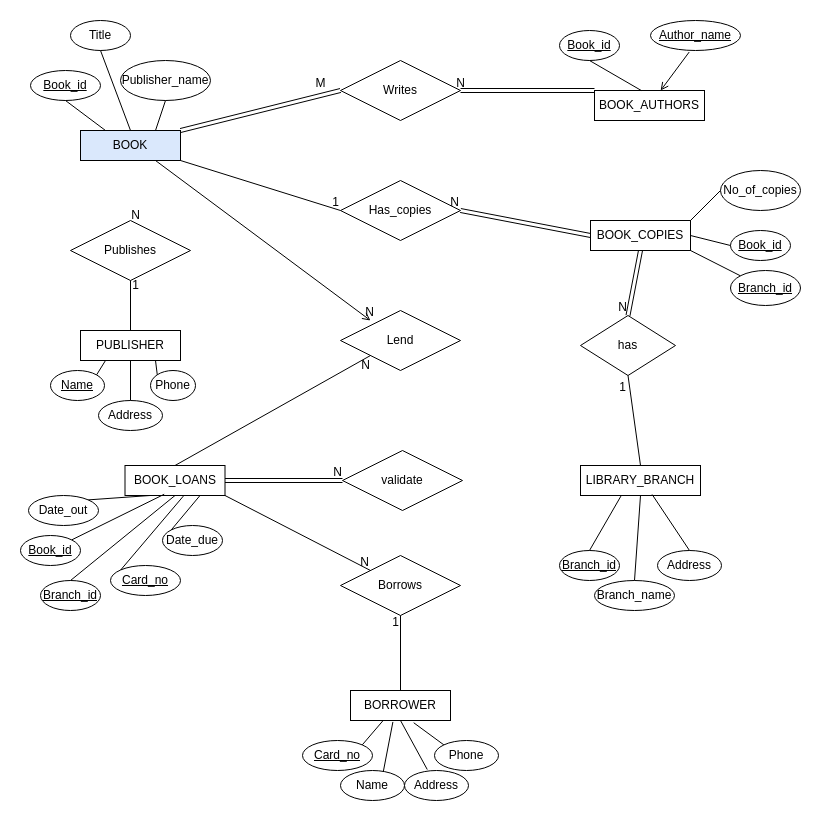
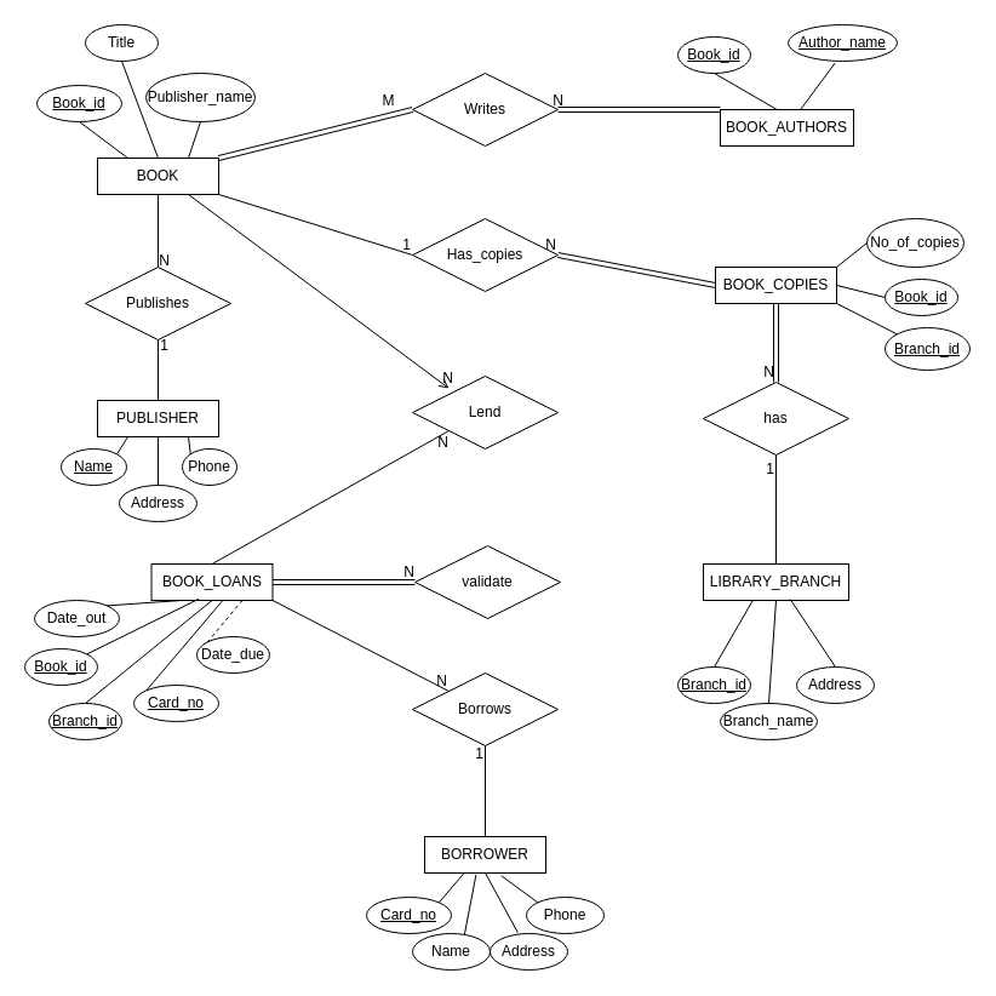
- <mxCell id="13" value="" style="endArrow=open;html=1;rounded=0;exitX=0.43;exitY=1.052;exitDx=0;exitDy=0;exitPerimeter=0;" edge="1" parent="1" source="11" target="9"><mxGeometry relative="1" as="geometry"><mxPoint x="330" y="60" as="sourcePoint" /><mxPoint x="490" y="60" as="targetPoint" /></mxGeometry></mxCell>
+ <mxCell id="13" value="" style="endArrow=none;html=1;rounded=0;exitX=0.43;exitY=1.052;exitDx=0;exitDy=0;exitPerimeter=0;" edge="1" parent="1" source="11" target="9"><mxGeometry relative="1" as="geometry"><mxPoint x="330" y="60" as="sourcePoint" /><mxPoint x="490" y="60" as="targetPoint" /></mxGeometry></mxCell>
- <mxCell id="2" value="BOOK" style="whiteSpace=wrap;html=1;align=center;fillColor=#dae8fc;" vertex="1" parent="1"><mxGeometry x="80" y="130" width="100" height="30" as="geometry" /></mxCell>
+ <mxCell id="2" value="BOOK" style="whiteSpace=wrap;html=1;align=center;" vertex="1" parent="1"><mxGeometry x="80" y="130" width="100" height="30" as="geometry" /></mxCell>
+ <mxCell id="18" value="" style="endArrow=none;html=1;rounded=0;exitX=0.5;exitY=1;exitDx=0;exitDy=0;entryX=0.5;entryY=0;entryDx=0;entryDy=0;" edge="1" parent="1" source="2" target="17"><mxGeometry relative="1" as="geometry"><mxPoint x="330" y="240" as="sourcePoint" /><mxPoint x="490" y="240" as="targetPoint" /></mxGeometry></mxCell>
- <mxCell id="33" value="No_of_copies" style="ellipse;whiteSpace=wrap;html=1;align=center;" vertex="1" parent="1"><mxGeometry x="720" y="170" width="80" height="40" as="geometry" /></mxCell>
+ <mxCell id="33" value="No_of_copies" style="ellipse;whiteSpace=wrap;html=1;align=center;" vertex="1" parent="1"><mxGeometry x="715" y="180" width="80" height="40" as="geometry" /></mxCell>
- <mxCell id="68" value="has" style="shape=rhombus;perimeter=rhombusPerimeter;whiteSpace=wrap;html=1;align=center;" vertex="1" parent="1"><mxGeometry x="580" y="315" width="95" height="60" as="geometry" /></mxCell>
+ <mxCell id="68" value="has" style="shape=rhombus;perimeter=rhombusPerimeter;whiteSpace=wrap;html=1;align=center;" vertex="1" parent="1"><mxGeometry x="580" y="315" width="120" height="60" as="geometry" /></mxCell>
- <mxCell id="43" value="" style="endArrow=none;html=1;rounded=0;exitX=0.75;exitY=1;exitDx=0;exitDy=0;entryX=0;entryY=0;entryDx=0;entryDy=0;" edge="1" parent="1" source="30" target="41"><mxGeometry relative="1" as="geometry"><mxPoint x="85" y="545" as="sourcePoint" /><mxPoint x="215" y="515" as="targetPoint" /></mxGeometry></mxCell>
+ <mxCell id="43" value="" style="endArrow=none;html=1;rounded=0;exitX=0.75;exitY=1;exitDx=0;exitDy=0;entryX=0;entryY=0;entryDx=0;entryDy=0;dashed=1;" edge="1" parent="1" source="30" target="41"><mxGeometry relative="1" as="geometry"><mxPoint x="85" y="545" as="sourcePoint" /><mxPoint x="215" y="515" as="targetPoint" /></mxGeometry></mxCell>
